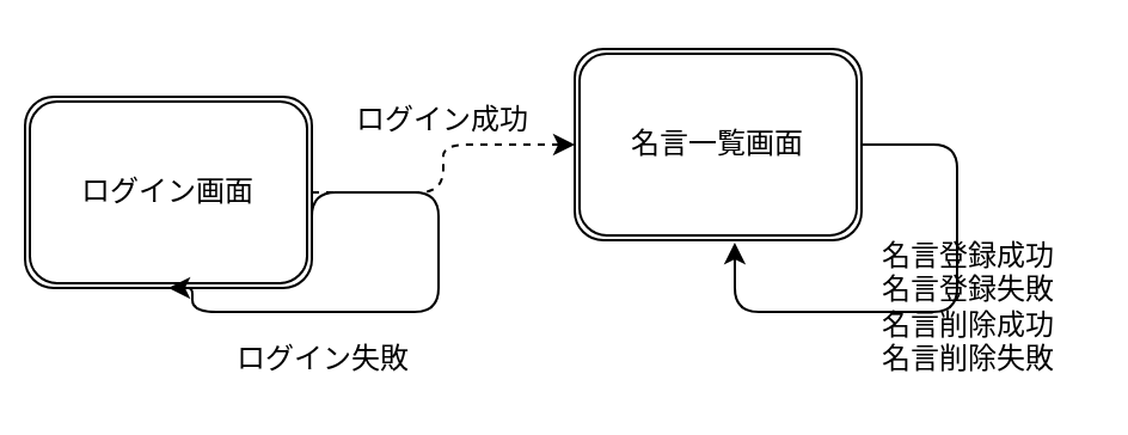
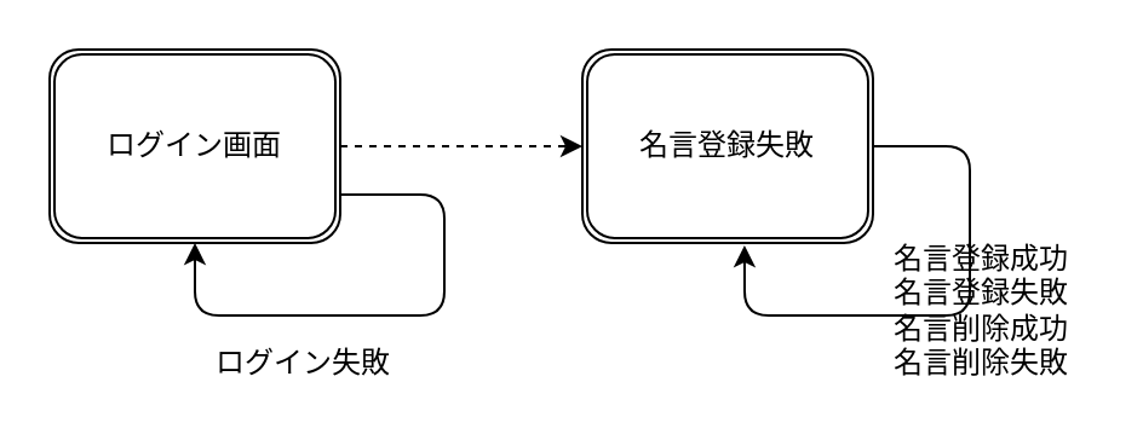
- <mxCell id="6" value="ログイン成功" style="text;html=1;strokeColor=none;fillColor=none;align=center;verticalAlign=middle;whiteSpace=wrap;rounded=0;" vertex="1" parent="1"><mxGeometry x="140" y="40" width="90" height="20" as="geometry" /></mxCell>
- <mxCell id="3" value="名言一覧画面" style="shape=ext;double=1;rounded=1;whiteSpace=wrap;html=1;" vertex="1" parent="1"><mxGeometry x="240" y="20" width="120" height="80" as="geometry" /></mxCell>
+ <mxCell id="3" value="名言登録失敗" style="shape=ext;double=1;rounded=1;whiteSpace=wrap;html=1;" vertex="1" parent="1"><mxGeometry x="240" y="20" width="120" height="80" as="geometry" /></mxCell>
- <mxCell id="2" value="ログイン画面" style="shape=ext;double=1;rounded=1;whiteSpace=wrap;html=1;" vertex="1" parent="1"><mxGeometry x="10" y="40" width="120" height="80" as="geometry" /></mxCell>
+ <mxCell id="2" value="ログイン画面" style="shape=ext;double=1;rounded=1;whiteSpace=wrap;html=1;" vertex="1" parent="1"><mxGeometry x="20" y="20" width="120" height="80" as="geometry" /></mxCell>
- <mxCell id="9" value="ログイン失敗" style="text;html=1;strokeColor=none;fillColor=none;align=center;verticalAlign=middle;whiteSpace=wrap;rounded=0;" vertex="1" parent="1"><mxGeometry x="90" y="140" width="90" height="20" as="geometry" /></mxCell>
+ <mxCell id="9" value="ログイン失敗" style="text;html=1;strokeColor=none;fillColor=none;align=center;verticalAlign=middle;whiteSpace=wrap;rounded=0;" vertex="1" parent="1"><mxGeometry x="80" y="140" width="90" height="20" as="geometry" /></mxCell>
